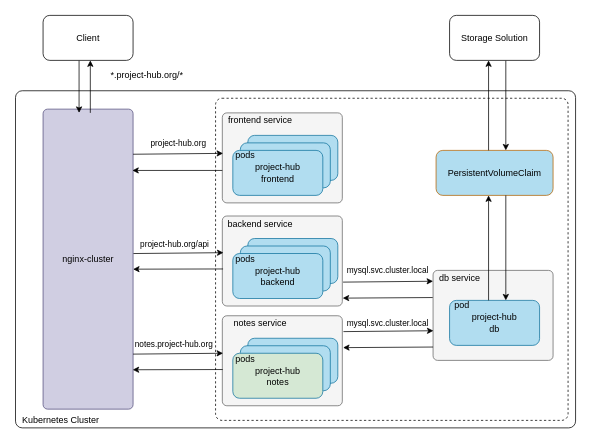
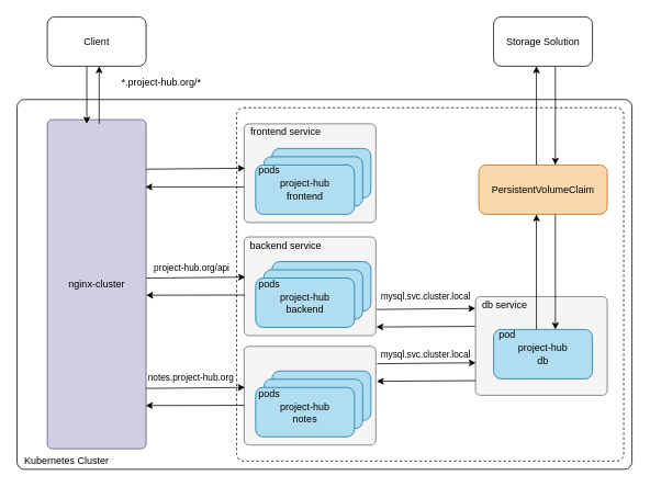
- <mxCell id="36" value="&lt;font style=&quot;font-size: 11px&quot;&gt;project-hub.org&lt;/font&gt;" style="text;html=1;align=center;verticalAlign=middle;resizable=0;points=[];autosize=1;" vertex="1" parent="1"><mxGeometry x="191.76" y="180" width="90" height="20" as="geometry" /></mxCell>
- <mxCell id="46" value="PersistentVolumeClaim" style="rounded=1;whiteSpace=wrap;html=1;fillColor=#b1ddf0;strokeColor=#b46504;" vertex="1" parent="1"><mxGeometry x="580.76" y="200" width="156" height="60" as="geometry" /></mxCell>
+ <mxCell id="46" value="PersistentVolumeClaim" style="rounded=1;whiteSpace=wrap;html=1;fillColor=#fad7ac;strokeColor=#b46504;" vertex="1" parent="1"><mxGeometry x="580.76" y="200" width="156" height="60" as="geometry" /></mxCell>
- <mxCell id="21" value="notes service" style="text;html=1;align=center;verticalAlign=middle;resizable=0;points=[];autosize=1;" vertex="1" parent="1"><mxGeometry x="300.76" y="420.5" width="90" height="20" as="geometry" /></mxCell>
- <mxCell id="20" value="project-hub&lt;br&gt;notes" style="rounded=1;whiteSpace=wrap;html=1;fillColor=#d5e8d4;strokeColor=#10739e;" vertex="1" parent="1"><mxGeometry x="309.76" y="470.5" width="120" height="60" as="geometry" /></mxCell>
+ <mxCell id="20" value="project-hub&lt;br&gt;notes" style="rounded=1;whiteSpace=wrap;html=1;fillColor=#b1ddf0;strokeColor=#10739e;" vertex="1" parent="1"><mxGeometry x="309.76" y="470.5" width="120" height="60" as="geometry" /></mxCell>
